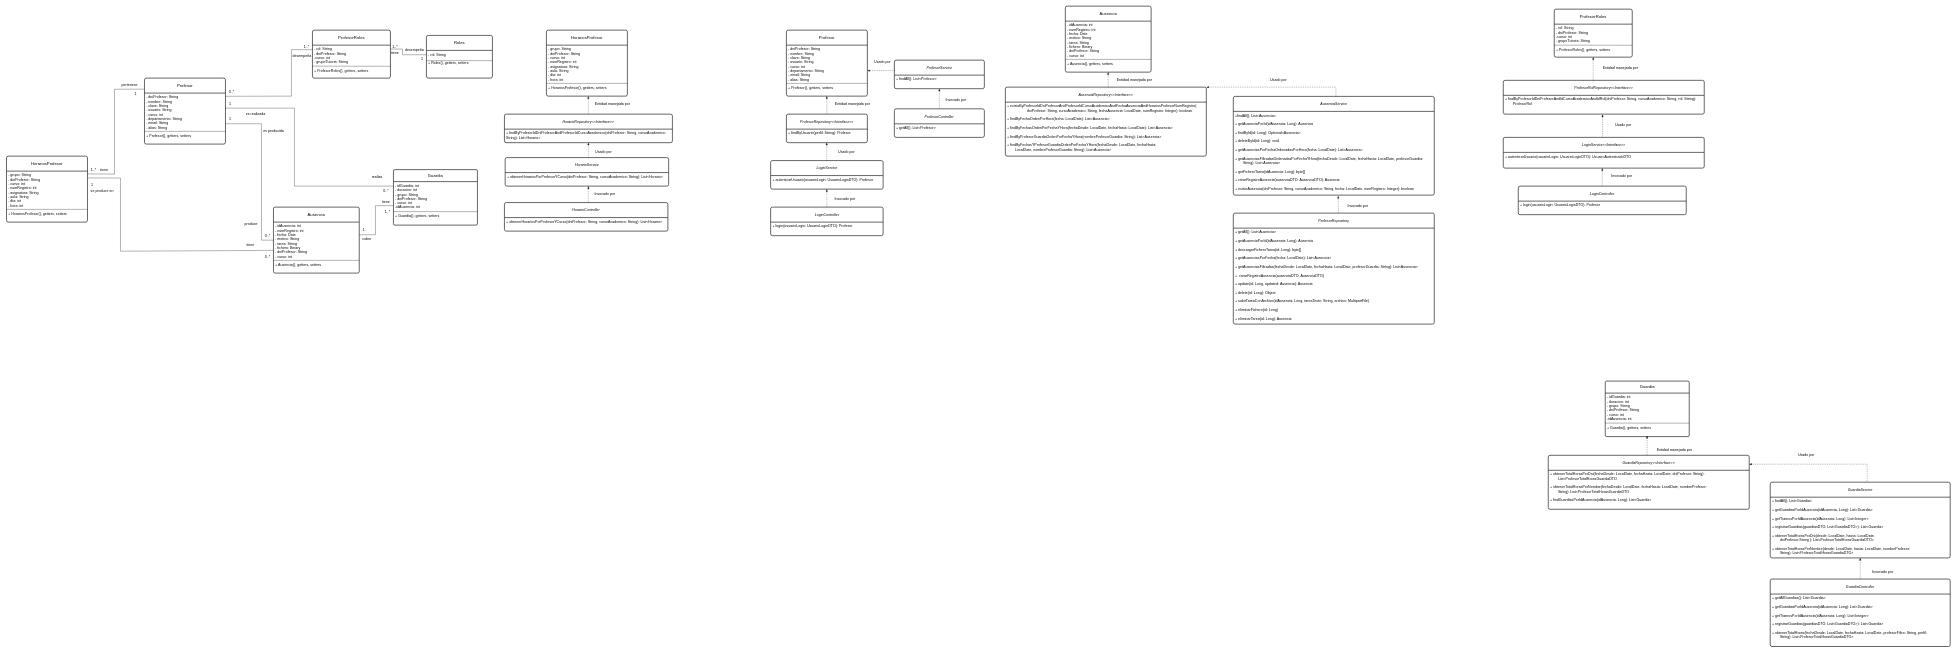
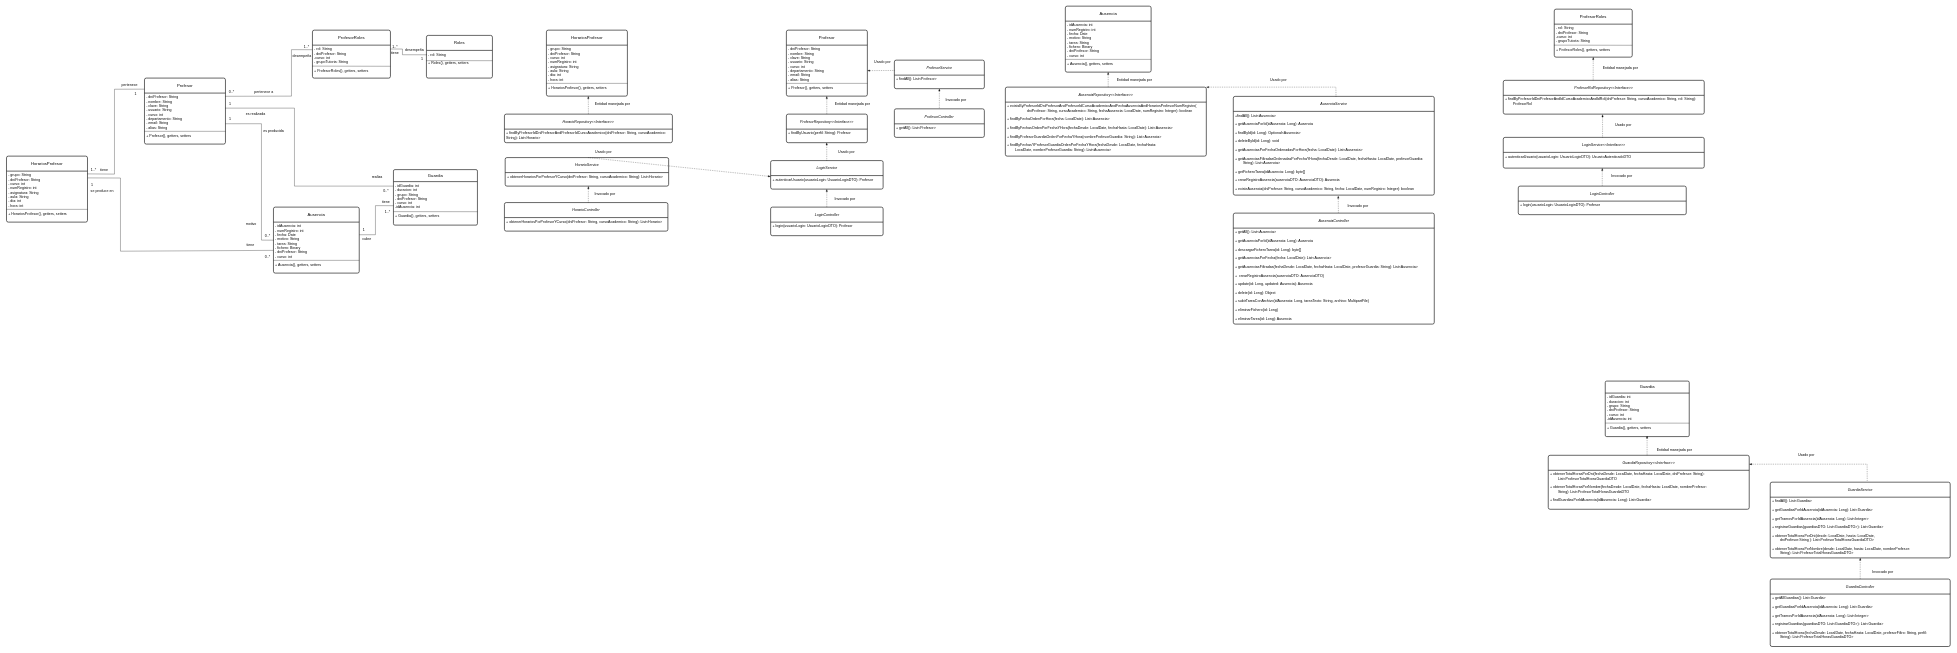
+ <mxCell id="26" value="pertenece a" style="text;html=1;align=center;verticalAlign=middle;resizable=0;points=[];autosize=1;strokeColor=none;fillColor=none;" parent="1" vertex="1"><mxGeometry x="833" y="290" width="90" height="30" as="geometry" /></mxCell>
- <mxCell id="69" value="" style="endArrow=blockThin;dashed=1;html=1;rounded=0;startArrow=none;startFill=0;endFill=1;entryX=0.5;entryY=1;entryDx=0;entryDy=0;exitX=0.509;exitY=0.001;exitDx=0;exitDy=0;exitPerimeter=0;" parent="1" source="67" target="63" edge="1"><mxGeometry width="50" height="50" relative="1" as="geometry"><mxPoint x="1960" y="520" as="sourcePoint" /><mxPoint x="1940" y="480" as="targetPoint" /></mxGeometry></mxCell>
+ <mxCell id="69" value="" style="endArrow=blockThin;dashed=1;html=1;rounded=0;startArrow=none;startFill=0;endFill=1;exitX=0.509;exitY=0.001;exitDx=0;exitDy=0;exitPerimeter=0;" parent="1" source="67" target="80" edge="1"><mxGeometry width="50" height="50" relative="1" as="geometry"><mxPoint x="1960" y="520" as="sourcePoint" /><mxPoint x="1940" y="480" as="targetPoint" /></mxGeometry></mxCell>
- <mxCell id="104" value="&lt;i style=&quot;color: light-dark(rgb(0, 0, 0), rgb(255, 255, 255)); font-size: 12px; background-color: transparent;&quot;&gt;ProfesorRepository&lt;/i&gt;" style="swimlane;childLayout=stackLayout;horizontal=1;startSize=50;horizontalStack=0;rounded=1;fontSize=14;fontStyle=0;strokeWidth=2;resizeParent=0;resizeLast=1;shadow=0;dashed=0;align=center;arcSize=4;whiteSpace=wrap;html=1;" parent="1" vertex="1"><mxGeometry x="4110" y="710" width="670" height="370" as="geometry" /></mxCell>
+ <mxCell id="104" value="&lt;i style=&quot;color: light-dark(rgb(0, 0, 0), rgb(255, 255, 255)); font-size: 12px; background-color: transparent;&quot;&gt;AusenciaController&lt;/i&gt;" style="swimlane;childLayout=stackLayout;horizontal=1;startSize=50;horizontalStack=0;rounded=1;fontSize=14;fontStyle=0;strokeWidth=2;resizeParent=0;resizeLast=1;shadow=0;dashed=0;align=center;arcSize=4;whiteSpace=wrap;html=1;" parent="1" vertex="1"><mxGeometry x="4110" y="710" width="670" height="370" as="geometry" /></mxCell>
- <mxCell id="54" value="produce" style="text;html=1;align=center;verticalAlign=middle;resizable=0;points=[];autosize=1;strokeColor=none;fillColor=none;" parent="1" vertex="1"><mxGeometry x="800" y="730" width="70" height="30" as="geometry" /></mxCell>
+ <mxCell id="54" value="motivo" style="text;html=1;align=center;verticalAlign=middle;resizable=0;points=[];autosize=1;strokeColor=none;fillColor=none;" parent="1" vertex="1"><mxGeometry x="800" y="730" width="70" height="30" as="geometry" /></mxCell>
